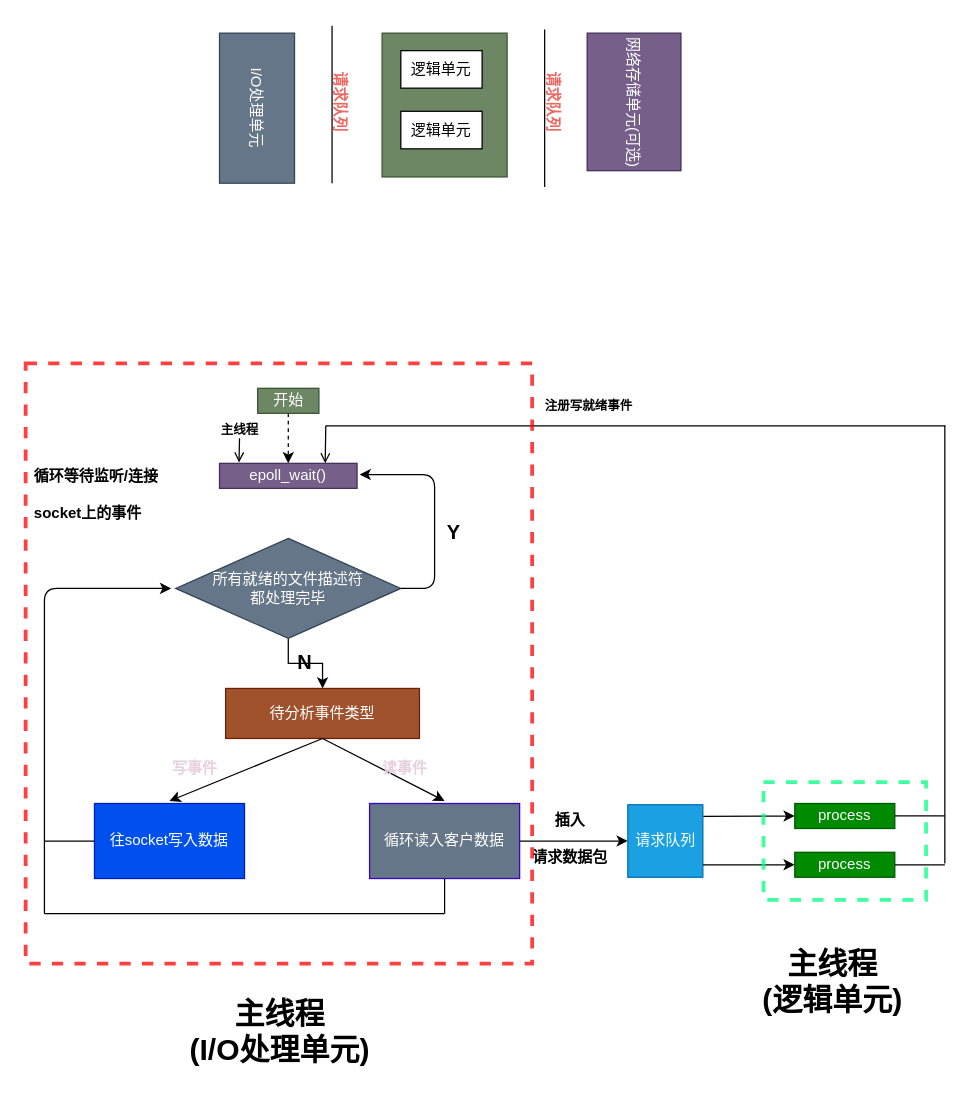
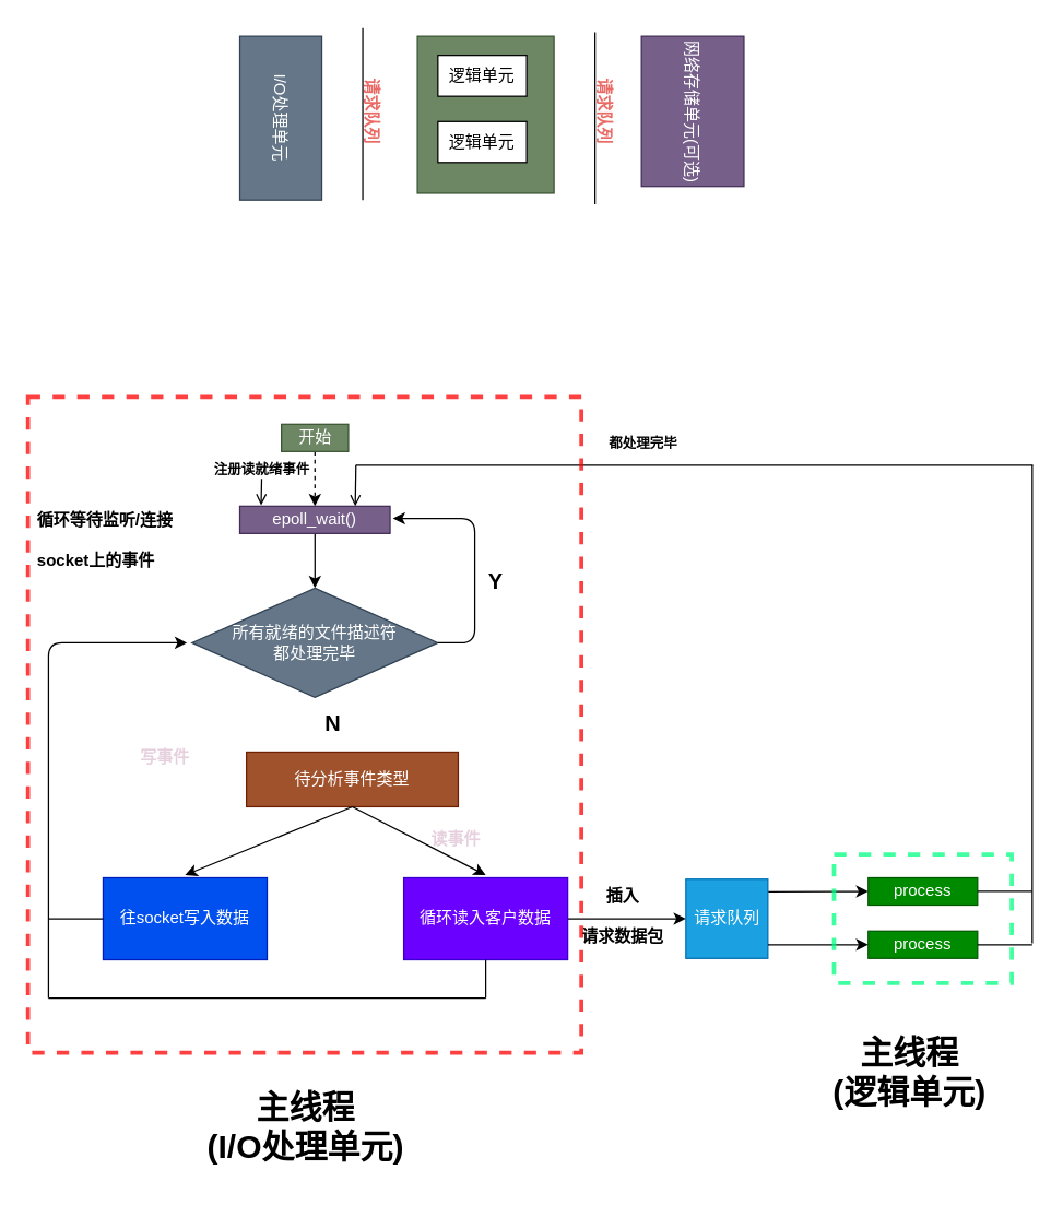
- <mxCell id="43" value="&lt;font style=&quot;font-size: 10px&quot;&gt;注册写就绪事件&lt;/font&gt;" style="text;strokeColor=none;fillColor=none;html=1;fontSize=24;fontStyle=1;verticalAlign=middle;align=center;" parent="1" vertex="1"><mxGeometry x="425" y="310" width="90" height="20" as="geometry" /></mxCell>
+ <mxCell id="43" value="&lt;font style=&quot;font-size: 10px&quot;&gt;都处理完毕&lt;/font&gt;" style="text;strokeColor=none;fillColor=none;html=1;fontSize=24;fontStyle=1;verticalAlign=middle;align=center;" parent="1" vertex="1"><mxGeometry x="425" y="310" width="90" height="20" as="geometry" /></mxCell>
- <mxCell id="41" value="&lt;font style=&quot;font-size: 10px&quot;&gt;主线程&lt;/font&gt;" style="text;strokeColor=none;fillColor=none;html=1;fontSize=24;fontStyle=1;verticalAlign=middle;align=center;" parent="1" vertex="1"><mxGeometry x="156" y="334" width="70" height="10" as="geometry" /></mxCell>
+ <mxCell id="41" value="&lt;font style=&quot;font-size: 10px&quot;&gt;注册读就绪事件&lt;/font&gt;" style="text;strokeColor=none;fillColor=none;html=1;fontSize=24;fontStyle=1;verticalAlign=middle;align=center;" parent="1" vertex="1"><mxGeometry x="156" y="334" width="70" height="10" as="geometry" /></mxCell>
+ <mxCell id="13" value="" style="edgeStyle=orthogonalEdgeStyle;rounded=0;orthogonalLoop=1;jettySize=auto;html=1;" parent="1" source="14" target="16" edge="1"><mxGeometry relative="1" as="geometry" /></mxCell>
- <mxCell id="15" value="" style="edgeStyle=orthogonalEdgeStyle;rounded=0;orthogonalLoop=1;jettySize=auto;html=1;" parent="1" source="16" target="17" edge="1"><mxGeometry relative="1" as="geometry" /></mxCell>
- <mxCell id="23" value="&lt;font style=&quot;font-size: 12px&quot; color=&quot;#e6d0de&quot;&gt;写事件&lt;/font&gt;" style="text;strokeColor=none;fillColor=none;html=1;fontSize=24;fontStyle=1;verticalAlign=middle;align=center;" parent="1" vertex="1"><mxGeometry x="129.88" y="600" width="50" height="20" as="geometry" /></mxCell>
+ <mxCell id="23" value="&lt;font style=&quot;font-size: 12px&quot; color=&quot;#e6d0de&quot;&gt;写事件&lt;/font&gt;" style="text;strokeColor=none;fillColor=none;html=1;fontSize=24;fontStyle=1;verticalAlign=middle;align=center;" parent="1" vertex="1"><mxGeometry x="94.88" y="540" width="50" height="20" as="geometry" /></mxCell>
- <mxCell id="24" value="&lt;font style=&quot;font-size: 12px&quot; color=&quot;#e6d0de&quot;&gt;读事件&lt;/font&gt;" style="text;strokeColor=none;fillColor=none;html=1;fontSize=24;fontStyle=1;verticalAlign=middle;align=center;" parent="1" vertex="1"><mxGeometry x="298" y="600" width="50" height="20" as="geometry" /></mxCell>
+ <mxCell id="24" value="&lt;font style=&quot;font-size: 12px&quot; color=&quot;#e6d0de&quot;&gt;读事件&lt;/font&gt;" style="text;strokeColor=none;fillColor=none;html=1;fontSize=24;fontStyle=1;verticalAlign=middle;align=center;" parent="1" vertex="1"><mxGeometry x="308" y="600" width="50" height="20" as="geometry" /></mxCell>
- <mxCell id="22" value="循环读入客户数据" style="rounded=0;whiteSpace=wrap;html=1;fillColor=#647687;strokeColor=#3700CC;fontColor=#ffffff;" parent="1" vertex="1"><mxGeometry x="295" y="642" width="120" height="60" as="geometry" /></mxCell>
+ <mxCell id="22" value="循环读入客户数据" style="rounded=0;whiteSpace=wrap;html=1;fillColor=#6a00ff;strokeColor=#3700CC;fontColor=#ffffff;" parent="1" vertex="1"><mxGeometry x="295" y="642" width="120" height="60" as="geometry" /></mxCell>
